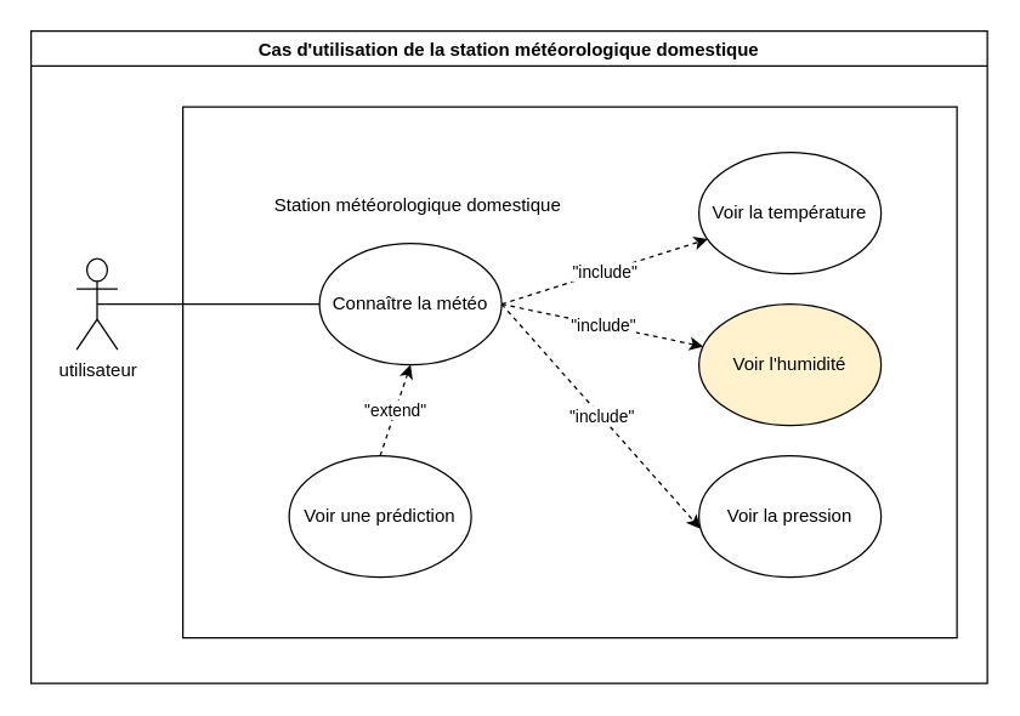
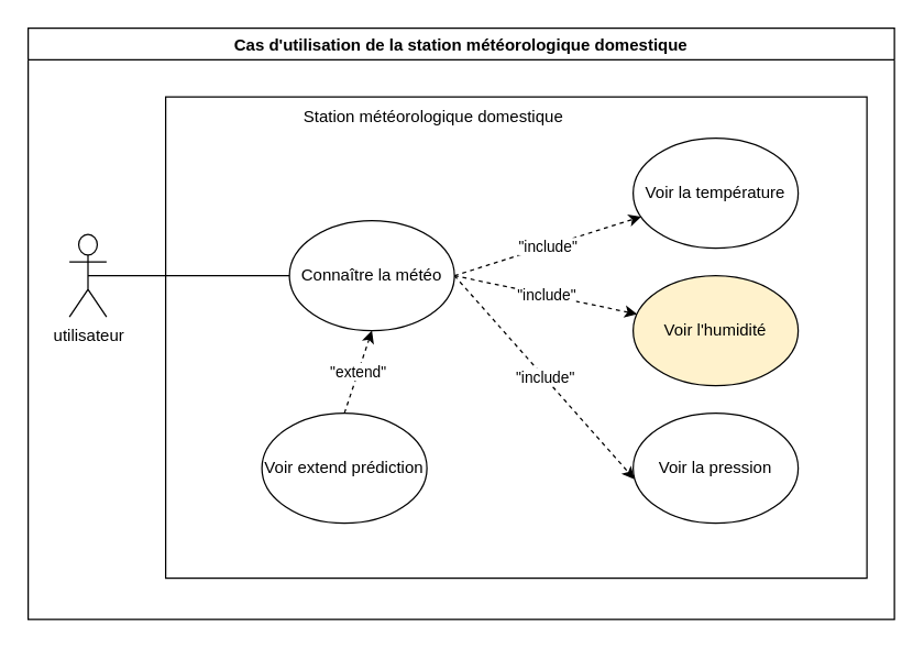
- <mxCell id="4" value="Station météorologique domestique" style="text;html=1;strokeColor=none;fillColor=none;align=center;verticalAlign=middle;whiteSpace=wrap;rounded=0;" vertex="1" parent="1"><mxGeometry x="150" y="120" width="250" height="30" as="geometry" /></mxCell>
+ <mxCell id="4" value="Station météorologique domestique" style="text;html=1;strokeColor=none;fillColor=none;align=center;verticalAlign=middle;whiteSpace=wrap;rounded=0;" vertex="1" parent="1"><mxGeometry x="190" y="70" width="250" height="30" as="geometry" /></mxCell>
- <mxCell id="13" value="Voir une prédiction" style="ellipse;whiteSpace=wrap;html=1;" vertex="1" parent="1"><mxGeometry x="190" y="300" width="120" height="80" as="geometry" /></mxCell>
+ <mxCell id="13" value="Voir extend prédiction" style="ellipse;whiteSpace=wrap;html=1;" vertex="1" parent="1"><mxGeometry x="190" y="300" width="120" height="80" as="geometry" /></mxCell>
